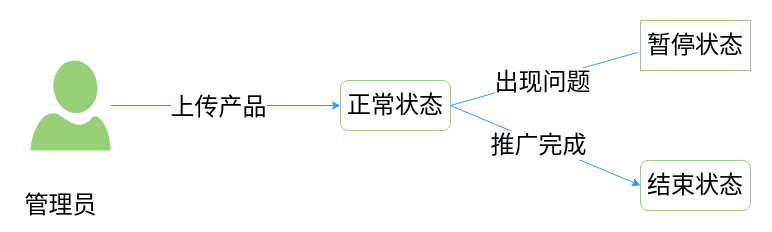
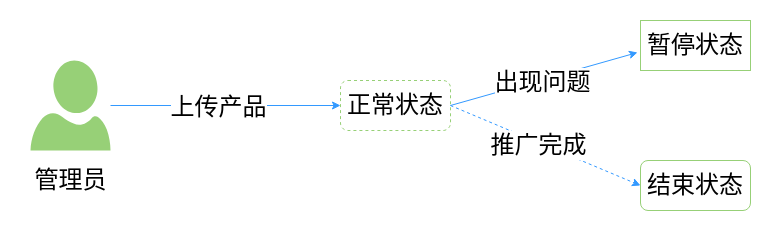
- <mxCell id="9" value="" style="endArrow=none;html=1;rounded=0;fontSize=24;strokeColor=#3399FF;exitX=1;exitY=0.5;exitDx=0;exitDy=0;entryX=-0.027;entryY=0.64;entryDx=0;entryDy=0;entryPerimeter=0;" edge="1" parent="1" source="6" target="7"><mxGeometry width="50" height="50" relative="1" as="geometry"><mxPoint x="340" y="140" as="sourcePoint" /><mxPoint x="390" y="90" as="targetPoint" /></mxGeometry></mxCell>
+ <mxCell id="9" value="" style="endArrow=classic;html=1;rounded=0;fontSize=24;strokeColor=#3399FF;exitX=1;exitY=0.5;exitDx=0;exitDy=0;entryX=-0.027;entryY=0.64;entryDx=0;entryDy=0;entryPerimeter=0;" edge="1" parent="1" source="6" target="7"><mxGeometry width="50" height="50" relative="1" as="geometry"><mxPoint x="340" y="140" as="sourcePoint" /><mxPoint x="390" y="90" as="targetPoint" /></mxGeometry></mxCell>
- <mxCell id="6" value="正常状态" style="rounded=1;whiteSpace=wrap;html=1;fontSize=24;fillColor=none;strokeColor=#97D077;" vertex="1" parent="1"><mxGeometry x="340" y="80" width="110" height="50" as="geometry" /></mxCell>
+ <mxCell id="6" value="正常状态" style="rounded=1;whiteSpace=wrap;html=1;fontSize=24;fillColor=none;strokeColor=#97D077;dashed=1;" vertex="1" parent="1"><mxGeometry x="340" y="80" width="110" height="50" as="geometry" /></mxCell>
- <mxCell id="11" value="" style="endArrow=classic;html=1;rounded=0;fontSize=24;strokeColor=#3399FF;exitX=1;exitY=0.5;exitDx=0;exitDy=0;entryX=0;entryY=0.5;entryDx=0;entryDy=0;" edge="1" parent="1" source="6" target="8"><mxGeometry width="50" height="50" relative="1" as="geometry"><mxPoint x="370" y="130" as="sourcePoint" /><mxPoint x="420" y="80" as="targetPoint" /></mxGeometry></mxCell>
+ <mxCell id="11" value="" style="endArrow=classic;html=1;rounded=0;fontSize=24;strokeColor=#3399FF;exitX=1;exitY=0.5;exitDx=0;exitDy=0;entryX=0;entryY=0.5;entryDx=0;entryDy=0;dashed=1;" edge="1" parent="1" source="6" target="8"><mxGeometry width="50" height="50" relative="1" as="geometry"><mxPoint x="370" y="130" as="sourcePoint" /><mxPoint x="420" y="80" as="targetPoint" /></mxGeometry></mxCell>
- <mxCell id="5" value="&lt;font style=&quot;font-size: 24px;&quot;&gt;管理员&lt;/font&gt;" style="text;html=1;align=center;verticalAlign=middle;resizable=0;points=[];autosize=1;strokeColor=none;fillColor=none;" vertex="1" parent="1"><mxGeometry x="10" y="185" width="100" height="40" as="geometry" /></mxCell>
+ <mxCell id="5" value="&lt;font style=&quot;font-size: 24px;&quot;&gt;管理员&lt;/font&gt;" style="text;html=1;align=center;verticalAlign=middle;resizable=0;points=[];autosize=1;strokeColor=none;fillColor=none;" vertex="1" parent="1"><mxGeometry x="20" y="160" width="100" height="40" as="geometry" /></mxCell>
